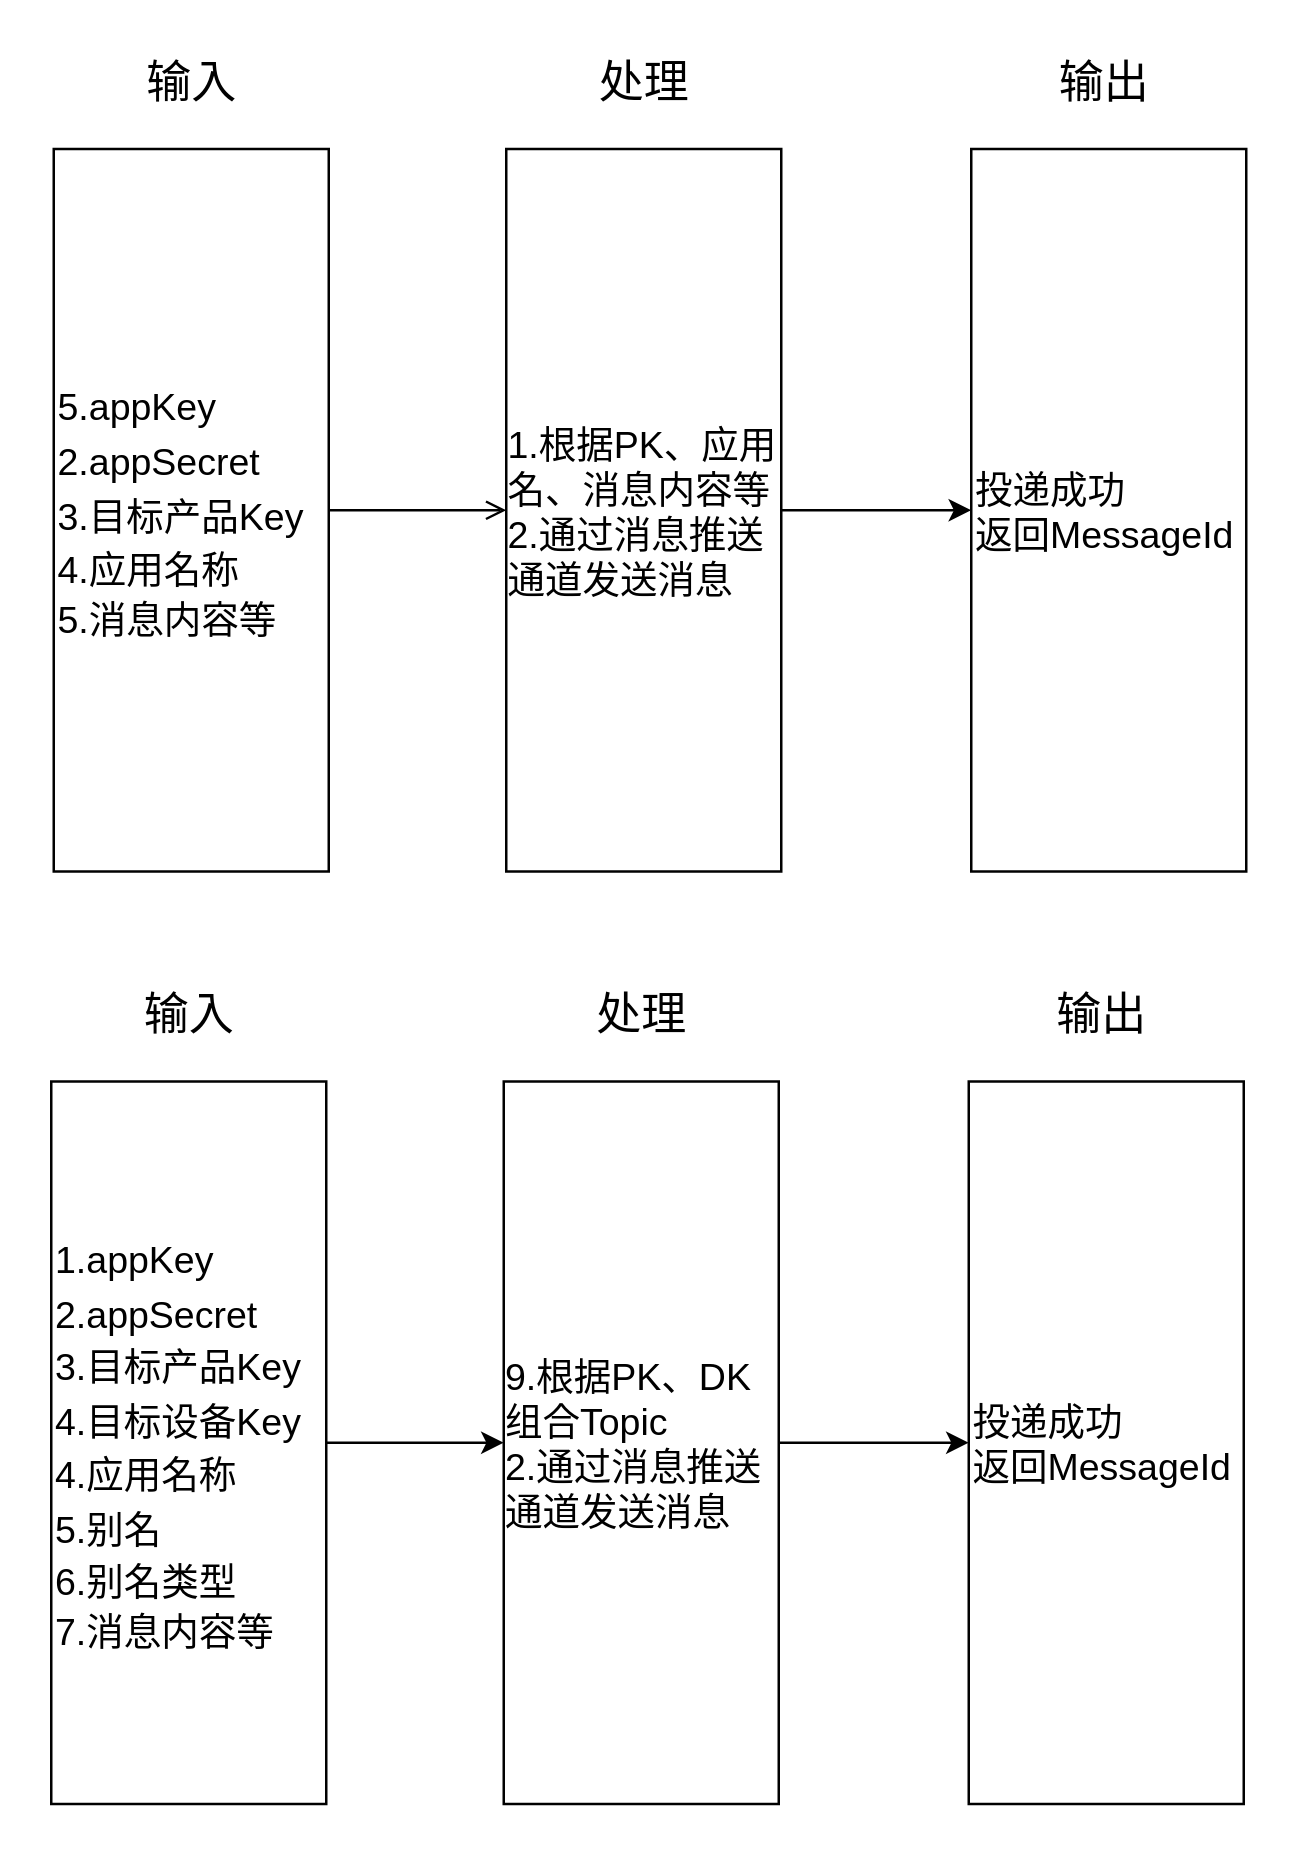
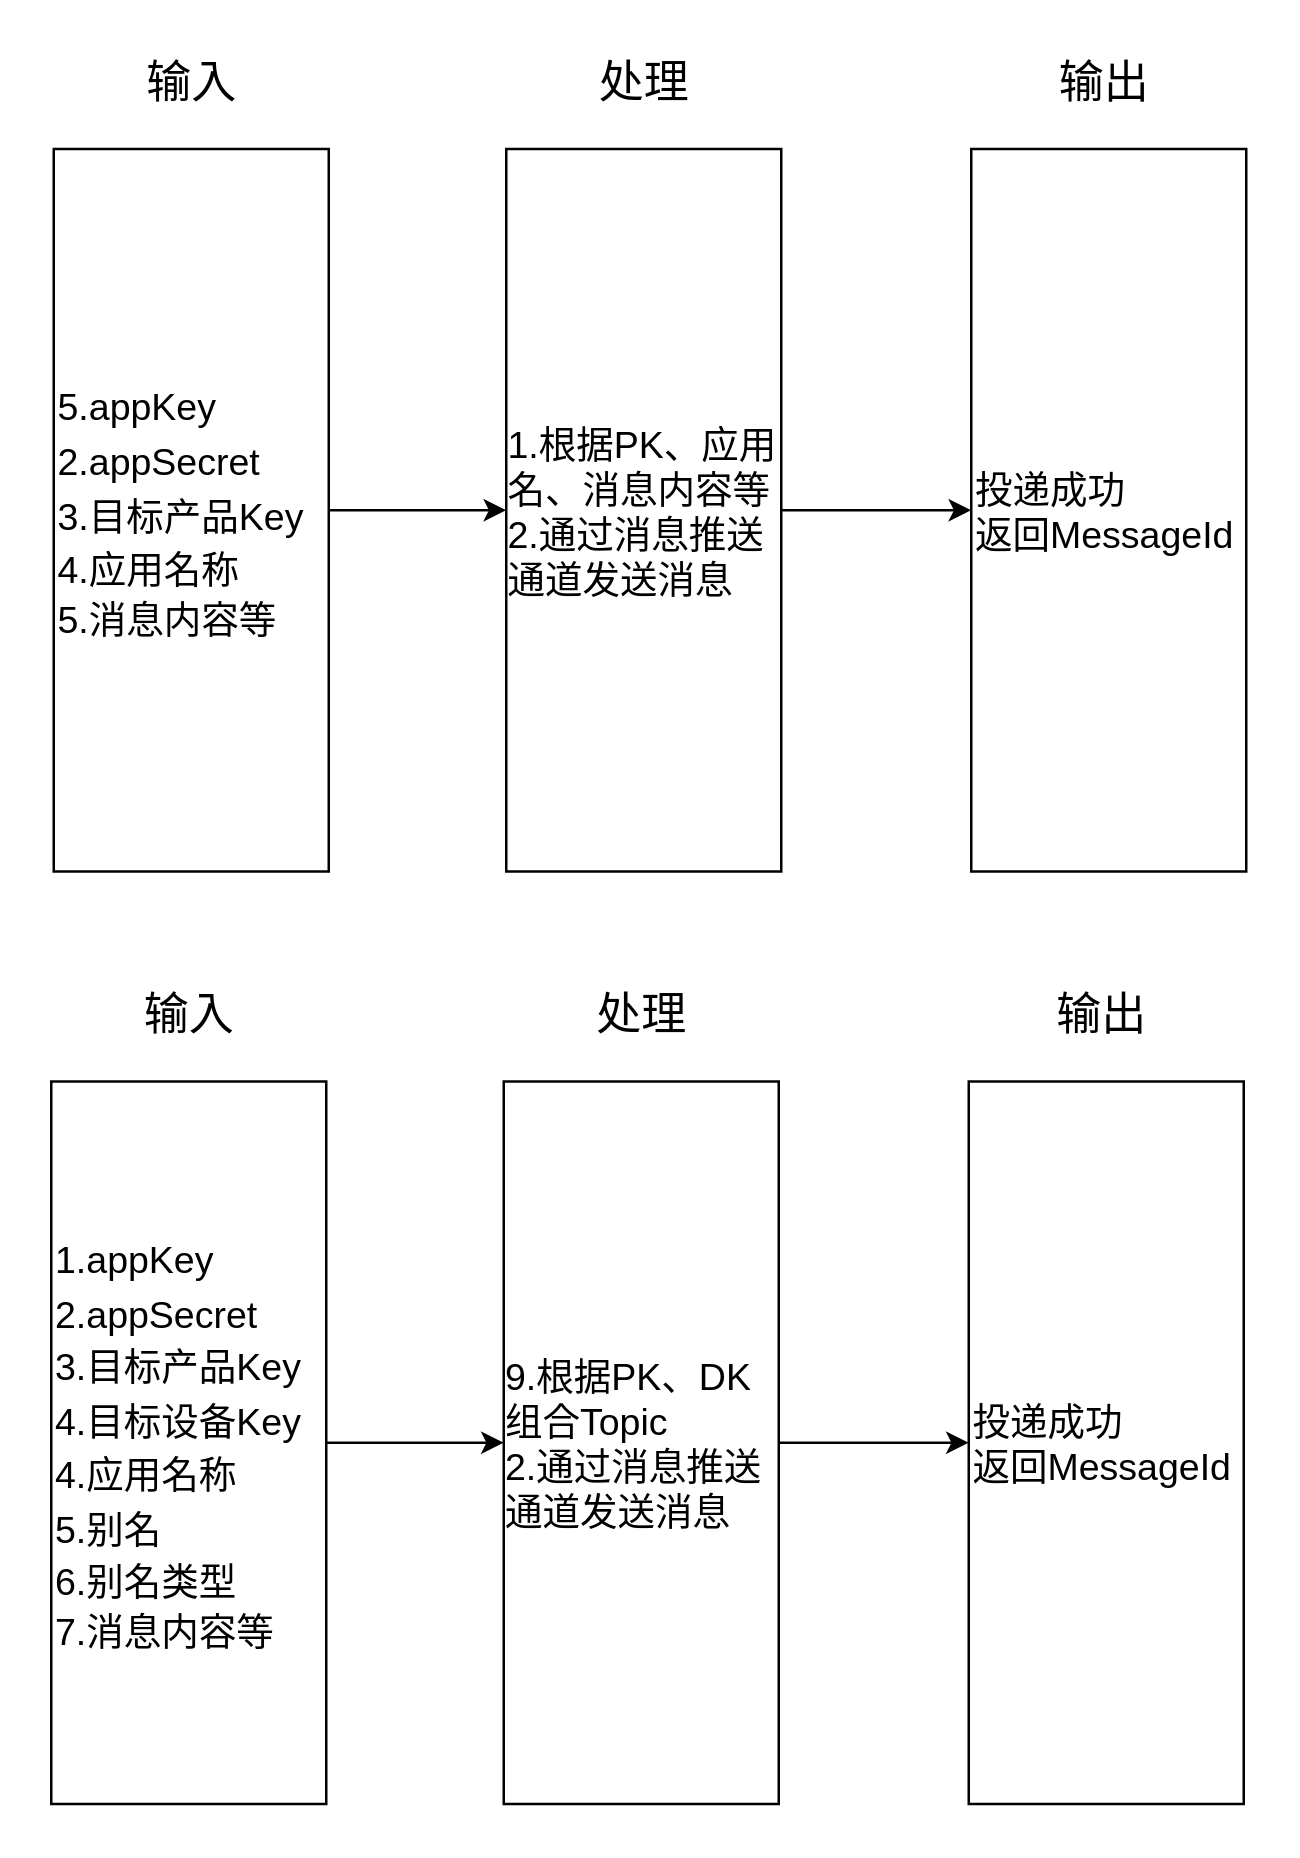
- <mxCell id="12" value="" style="endArrow=open;html=1;fontSize=18;exitX=1;exitY=0.5;exitDx=0;exitDy=0;" edge="1" parent="2" source="10" target="7"><mxGeometry width="50" height="50" relative="1" as="geometry"><mxPoint x="288" y="174" as="sourcePoint" /><mxPoint x="338" y="124" as="targetPoint" /></mxGeometry></mxCell>
+ <mxCell id="12" value="" style="endArrow=classic;html=1;fontSize=18;exitX=1;exitY=0.5;exitDx=0;exitDy=0;" edge="1" parent="2" source="10" target="7"><mxGeometry width="50" height="50" relative="1" as="geometry"><mxPoint x="288" y="174" as="sourcePoint" /><mxPoint x="338" y="124" as="targetPoint" /></mxGeometry></mxCell>
